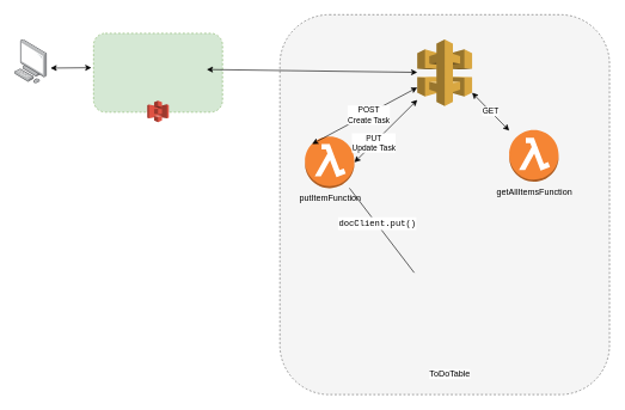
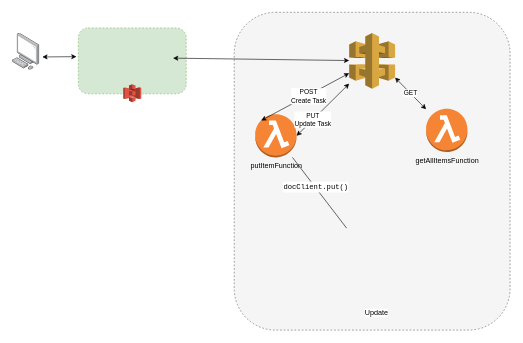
- <mxCell id="8" value="ToDoTable" style="shape=image;html=1;verticalAlign=top;verticalLabelPosition=bottom;labelBackgroundColor=#ffffff;imageAspect=0;aspect=fixed;image=https://cdn2.iconfinder.com/data/icons/amazon-aws-stencils/100/Database_copy_DynamoDB-128.png;glass=0;dashed=1;fillColor=none;" vertex="1" parent="1"><mxGeometry x="562.5" y="380" width="128" height="128" as="geometry" /></mxCell>
+ <mxCell id="8" value="Update" style="shape=image;html=1;verticalAlign=top;verticalLabelPosition=bottom;labelBackgroundColor=#ffffff;imageAspect=0;aspect=fixed;image=https://cdn2.iconfinder.com/data/icons/amazon-aws-stencils/100/Database_copy_DynamoDB-128.png;glass=0;dashed=1;fillColor=none;" vertex="1" parent="1"><mxGeometry x="562.5" y="380" width="128" height="128" as="geometry" /></mxCell>
